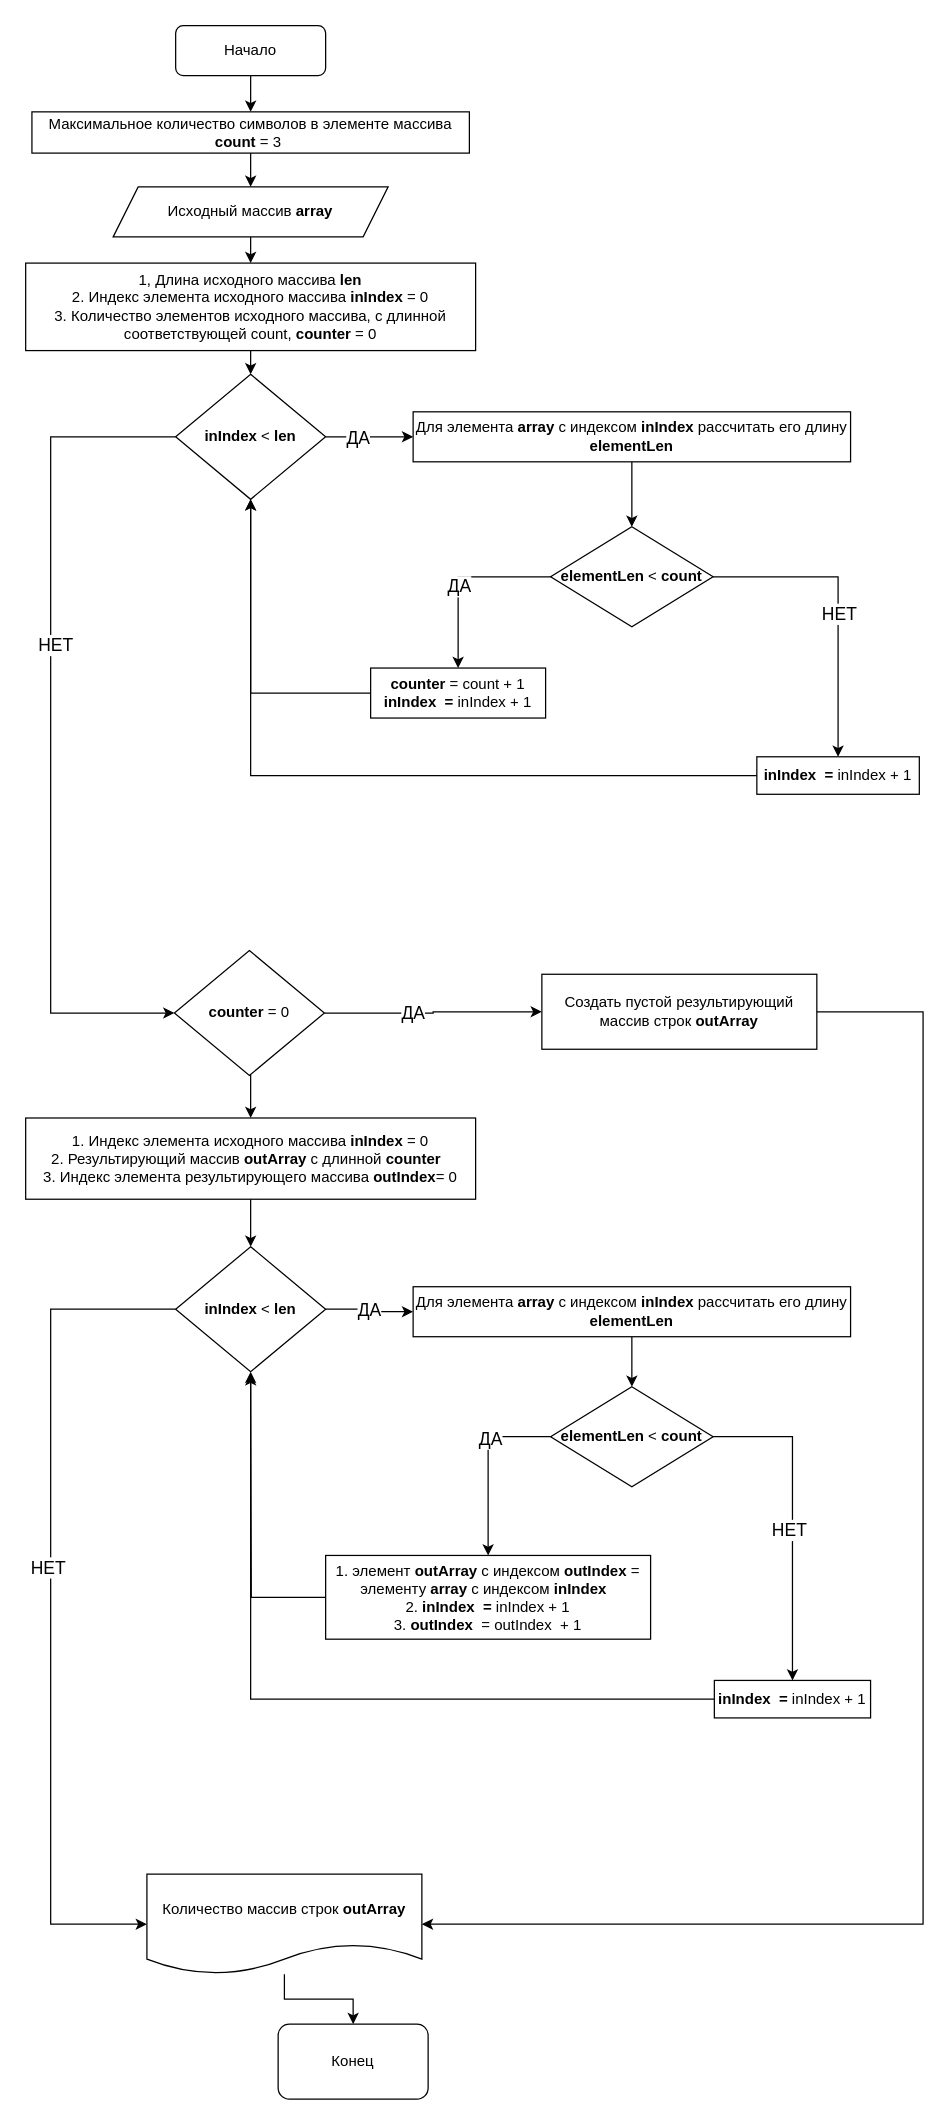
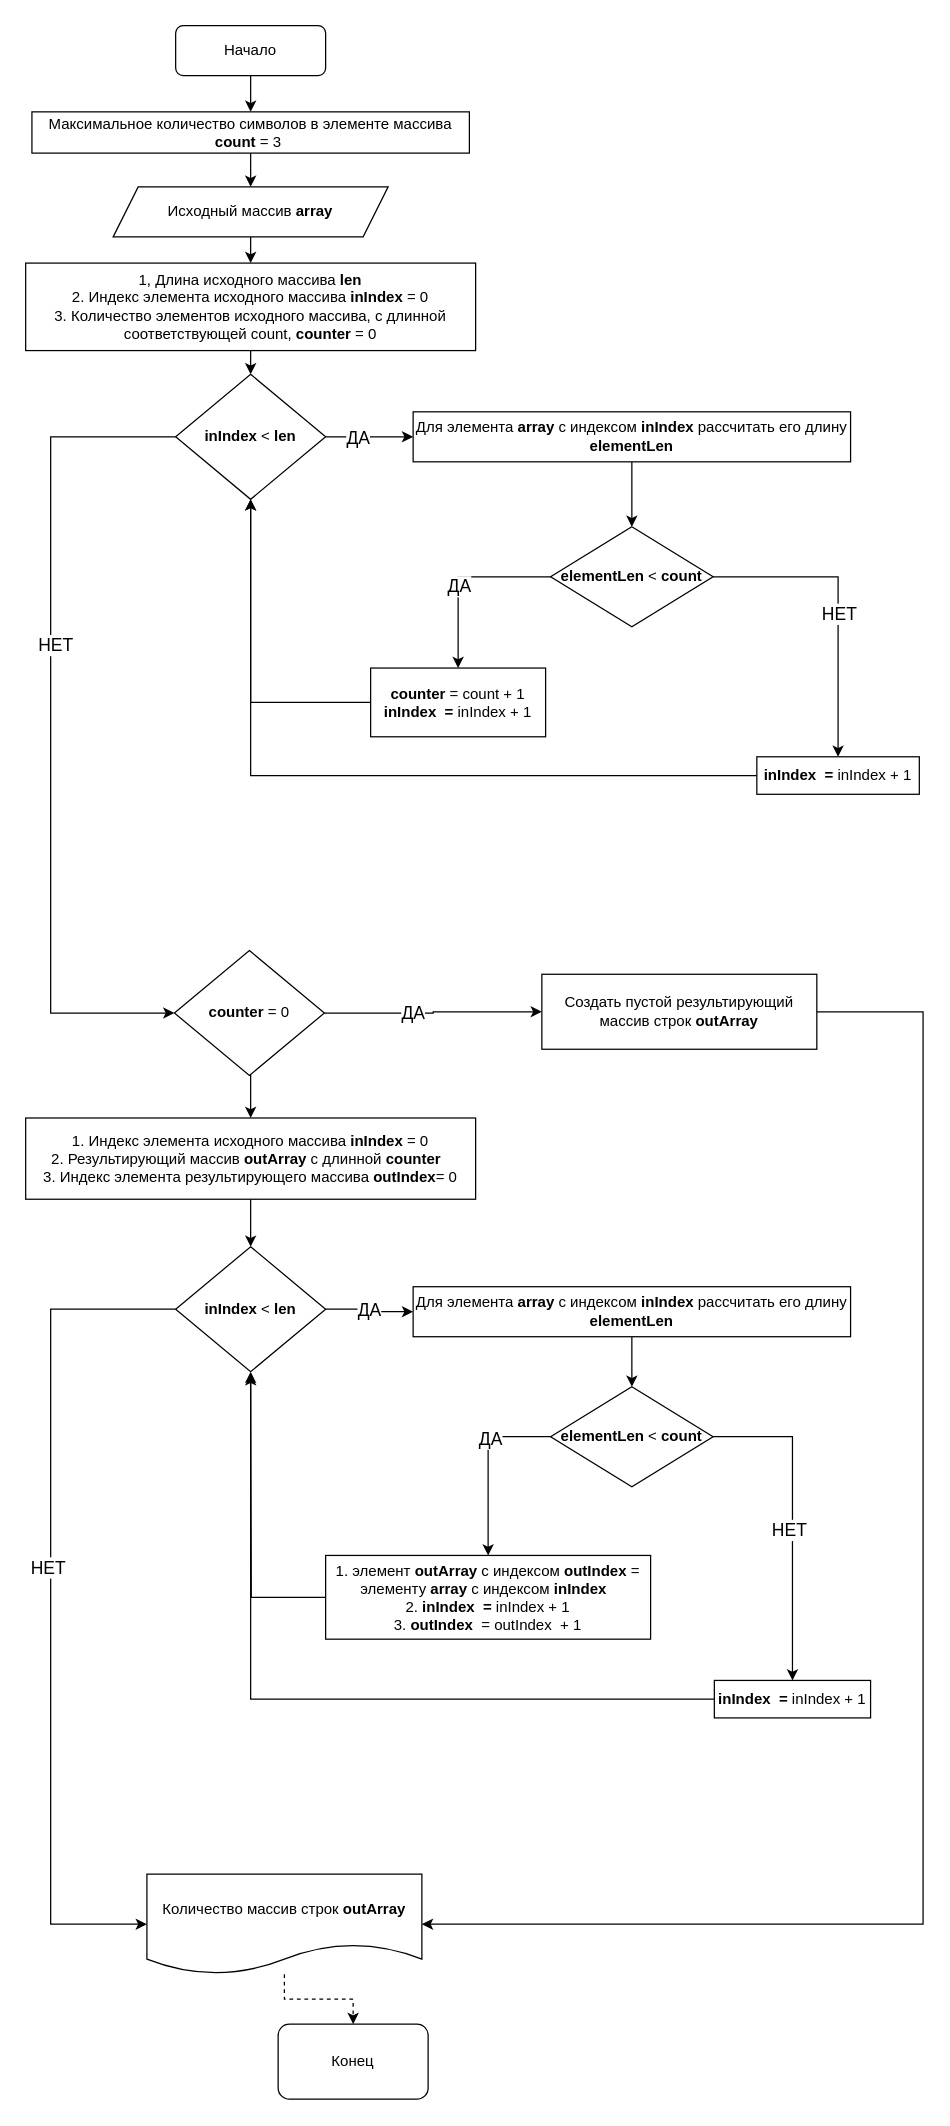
- <mxCell id="23" value="&lt;b&gt;counter&amp;nbsp;&lt;/b&gt;= count + 1&lt;br&gt;&lt;b&gt;inIndex&amp;nbsp; =&amp;nbsp;&lt;/b&gt;inIndex&amp;nbsp;+ 1" style="rounded=0;whiteSpace=wrap;html=1;" vertex="1" parent="1"><mxGeometry x="296" y="534" width="140" height="40" as="geometry" /></mxCell>
+ <mxCell id="23" value="&lt;b&gt;counter&amp;nbsp;&lt;/b&gt;= count + 1&lt;br&gt;&lt;b&gt;inIndex&amp;nbsp; =&amp;nbsp;&lt;/b&gt;inIndex&amp;nbsp;+ 1" style="rounded=0;whiteSpace=wrap;html=1;" vertex="1" parent="1"><mxGeometry x="296" y="534" width="140" height="55" as="geometry" /></mxCell>
- <mxCell id="32" style="edgeStyle=orthogonalEdgeStyle;rounded=0;orthogonalLoop=1;jettySize=auto;html=1;entryX=0.5;entryY=0;entryDx=0;entryDy=0;" edge="1" parent="1" source="33" target="52"><mxGeometry relative="1" as="geometry"><mxPoint x="227" y="1599" as="targetPoint" /></mxGeometry></mxCell>
+ <mxCell id="32" style="edgeStyle=orthogonalEdgeStyle;rounded=0;orthogonalLoop=1;jettySize=auto;html=1;entryX=0.5;entryY=0;entryDx=0;entryDy=0;dashed=1;" edge="1" parent="1" source="33" target="52"><mxGeometry relative="1" as="geometry"><mxPoint x="227" y="1599" as="targetPoint" /></mxGeometry></mxCell>
